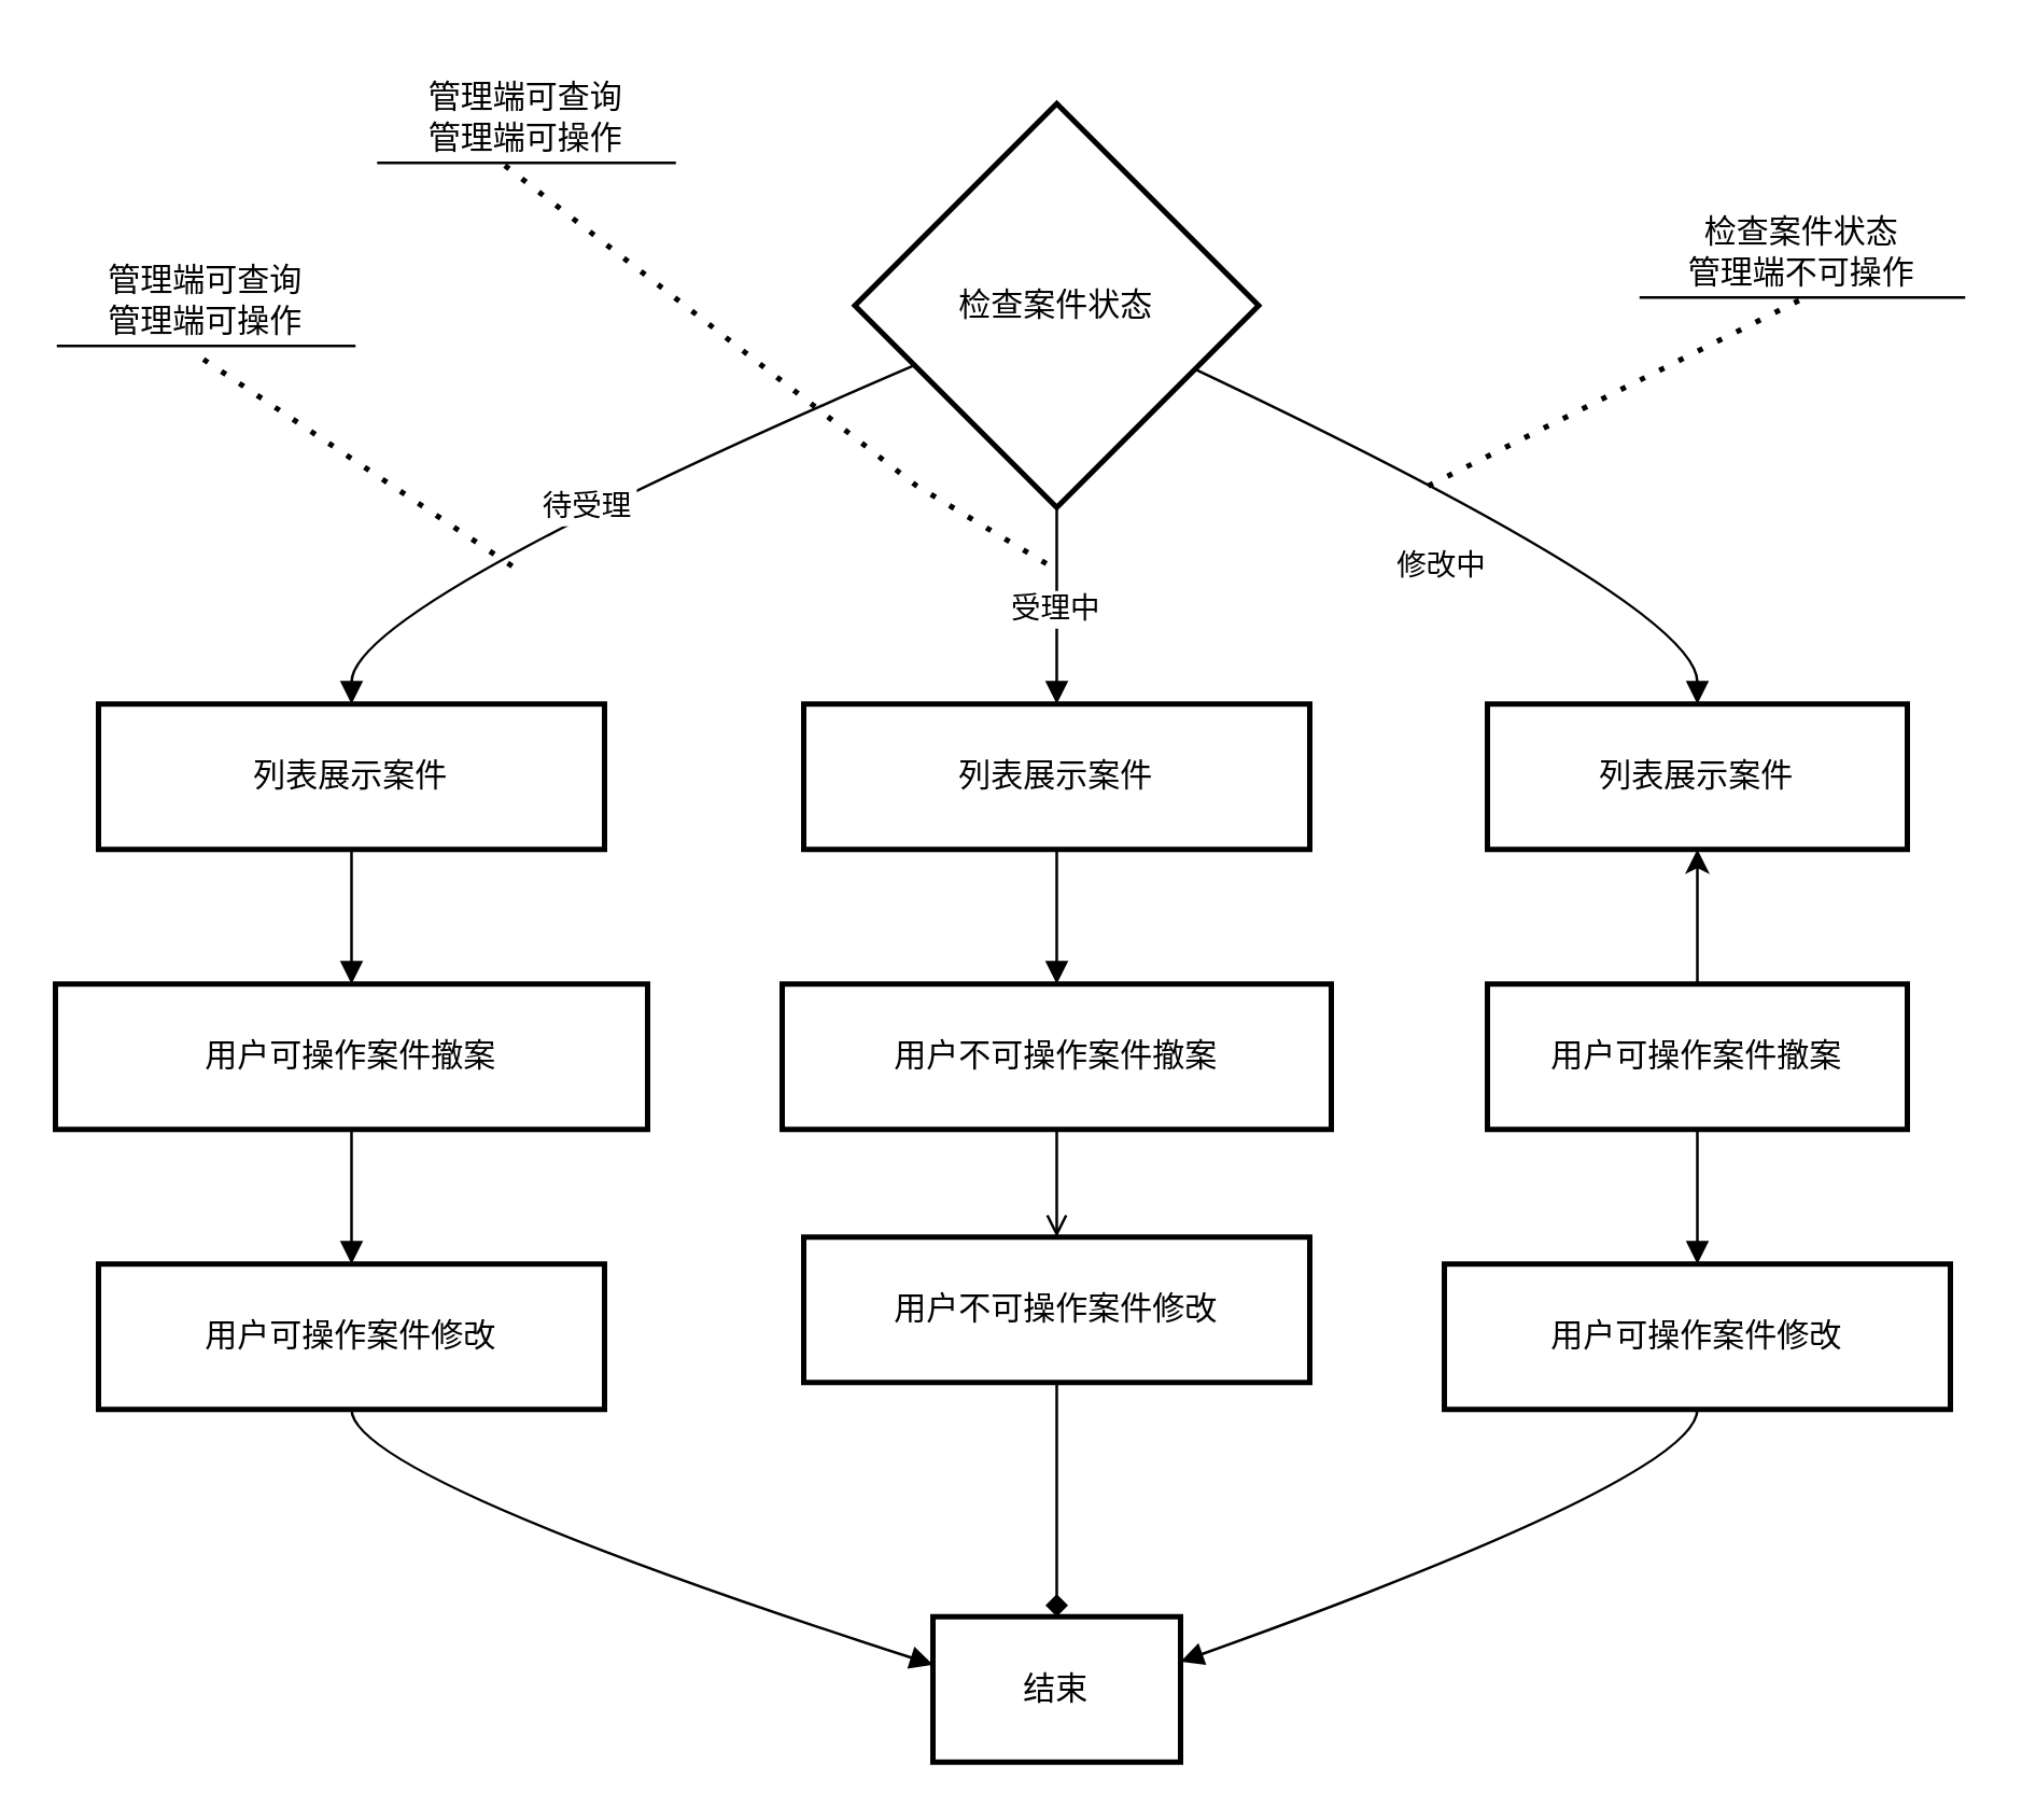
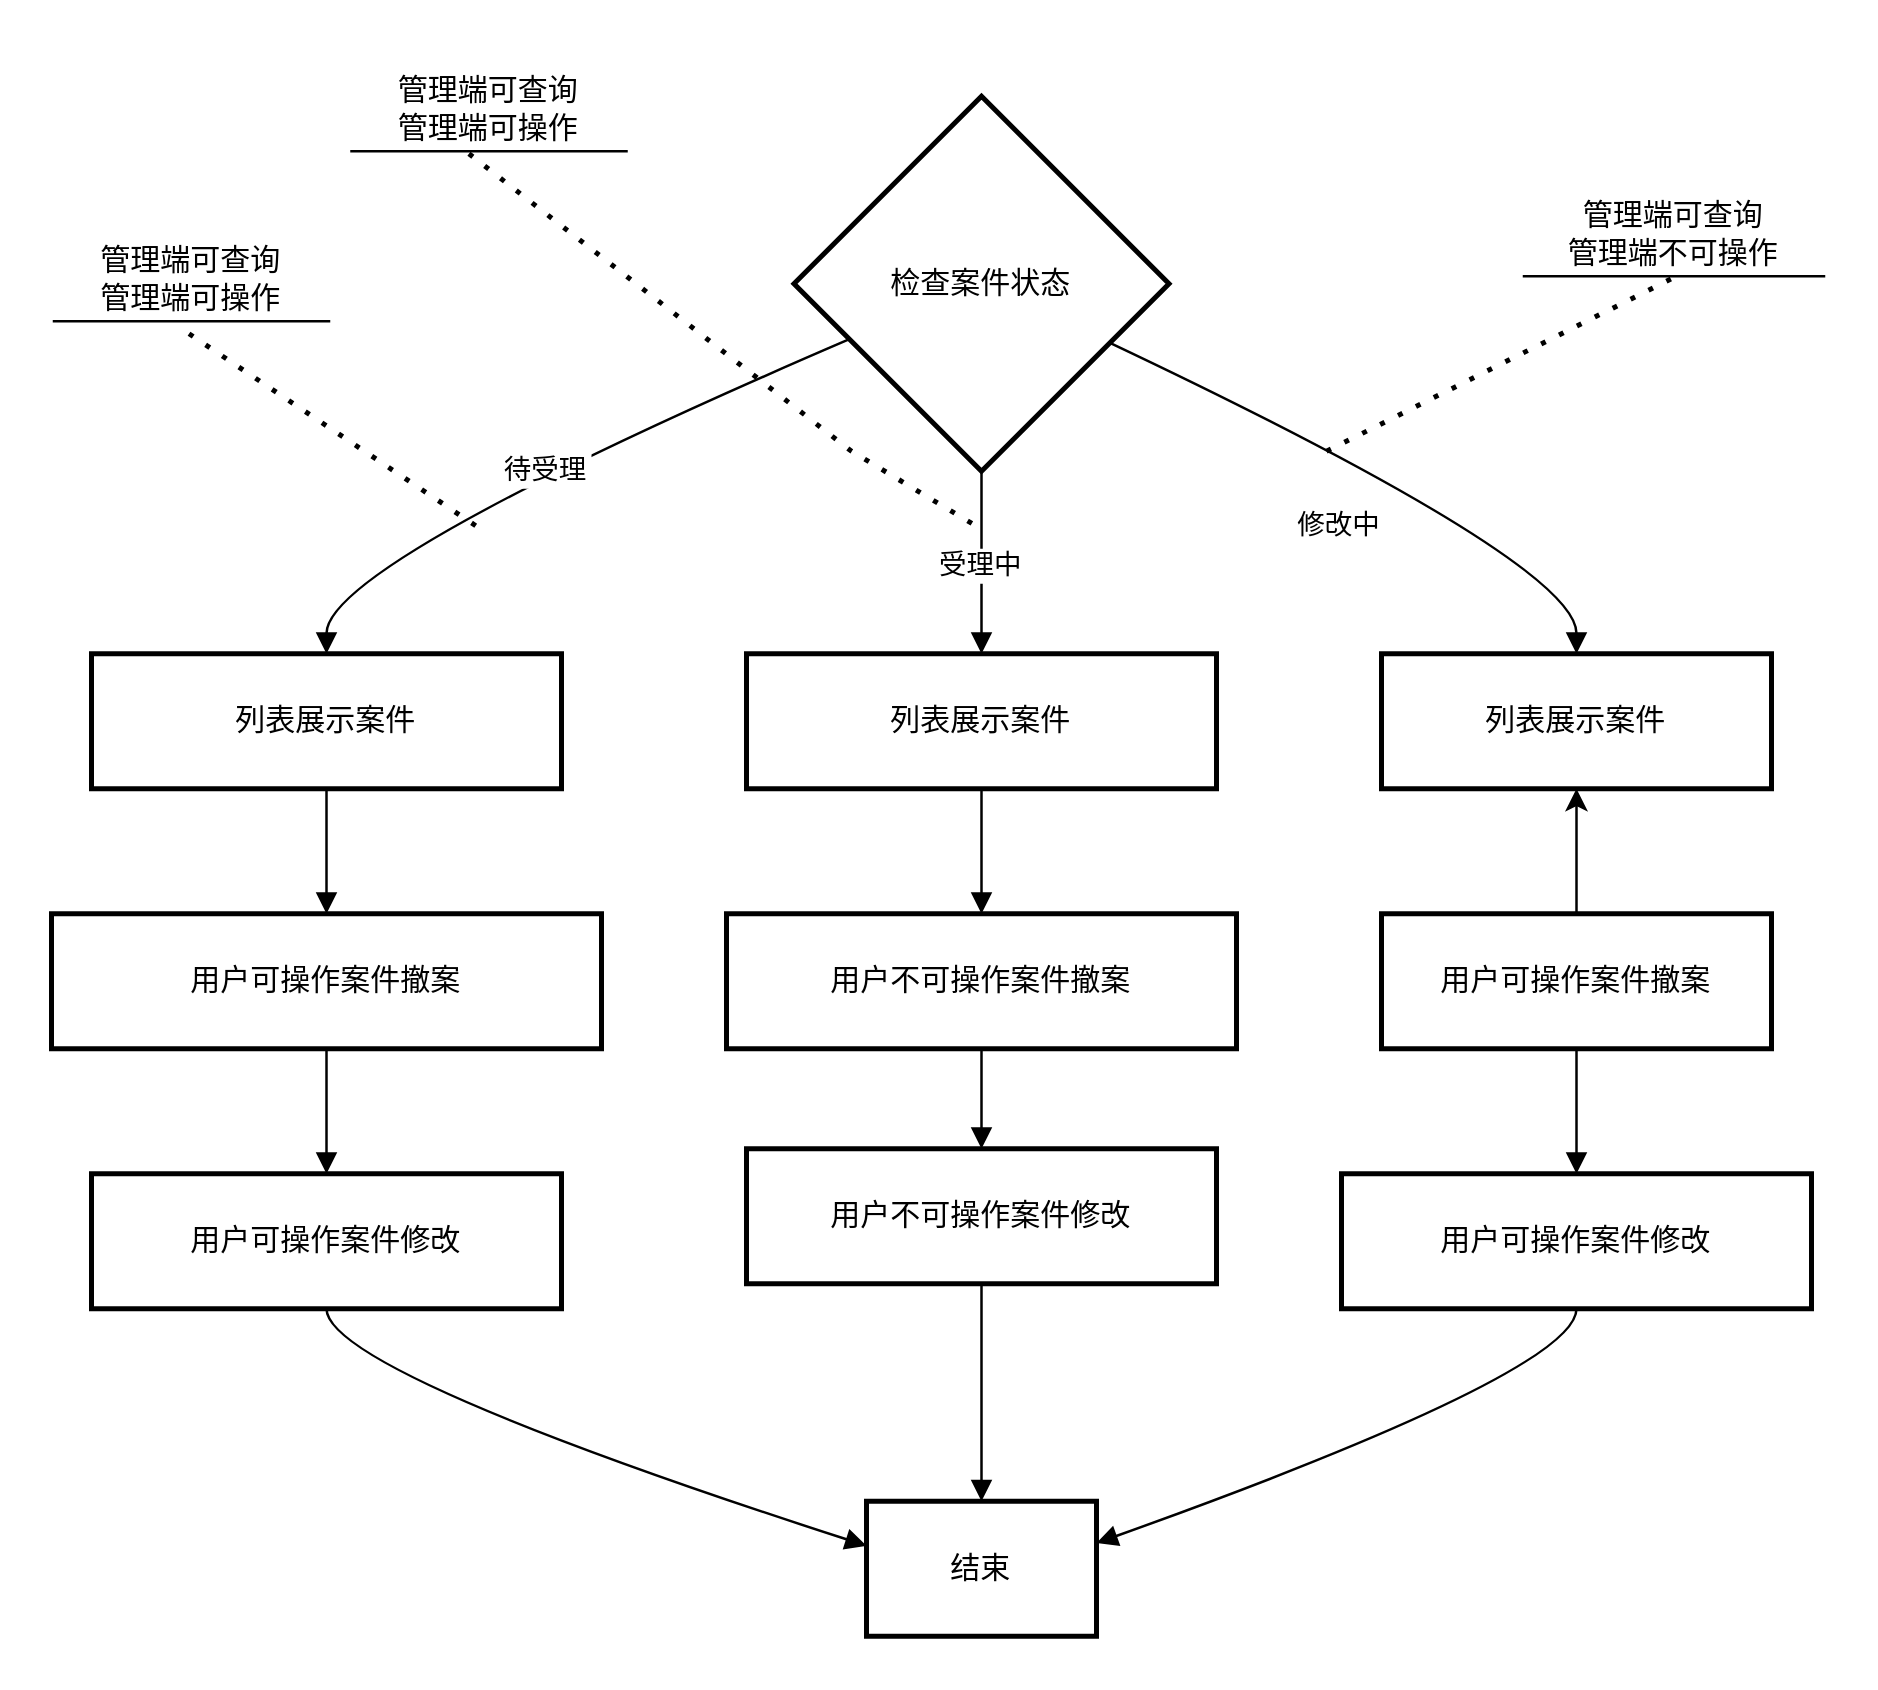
- <mxCell id="29" value="&lt;div&gt;检查案件状态&lt;/div&gt;&lt;div&gt;管理端不可操作&lt;/div&gt;" style="whiteSpace=wrap;html=1;shape=partialRectangle;top=0;left=0;bottom=1;right=0;points=[[0,1],[1,1]];fillColor=none;align=center;verticalAlign=bottom;routingCenterY=0.5;snapToPoint=1;recursiveResize=0;autosize=1;treeFolding=1;treeMoving=1;newEdgeStyle={&quot;edgeStyle&quot;:&quot;entityRelationEdgeStyle&quot;,&quot;startArrow&quot;:&quot;none&quot;,&quot;endArrow&quot;:&quot;none&quot;,&quot;segment&quot;:10,&quot;curved&quot;:1,&quot;sourcePerimeterSpacing&quot;:0,&quot;targetPerimeterSpacing&quot;:0};" parent="1" vertex="1"><mxGeometry x="609" y="70" width="120" height="40" as="geometry" /></mxCell>
+ <mxCell id="29" value="&lt;div&gt;管理端可查询&lt;/div&gt;&lt;div&gt;管理端不可操作&lt;/div&gt;" style="whiteSpace=wrap;html=1;shape=partialRectangle;top=0;left=0;bottom=1;right=0;points=[[0,1],[1,1]];fillColor=none;align=center;verticalAlign=bottom;routingCenterY=0.5;snapToPoint=1;recursiveResize=0;autosize=1;treeFolding=1;treeMoving=1;newEdgeStyle={&quot;edgeStyle&quot;:&quot;entityRelationEdgeStyle&quot;,&quot;startArrow&quot;:&quot;none&quot;,&quot;endArrow&quot;:&quot;none&quot;,&quot;segment&quot;:10,&quot;curved&quot;:1,&quot;sourcePerimeterSpacing&quot;:0,&quot;targetPerimeterSpacing&quot;:0};" parent="1" vertex="1"><mxGeometry x="609" y="70" width="120" height="40" as="geometry" /></mxCell>
- <mxCell id="20" value="" style="curved=1;startArrow=none;endArrow=open;exitX=0.5;exitY=1;entryX=0.5;entryY=0;rounded=0;" parent="1" source="8" target="11" edge="1"><mxGeometry relative="1" as="geometry"><Array as="points" /></mxGeometry></mxCell>
+ <mxCell id="20" value="" style="curved=1;startArrow=none;endArrow=block;exitX=0.5;exitY=1;entryX=0.5;entryY=0;rounded=0;" parent="1" source="8" target="11" edge="1"><mxGeometry relative="1" as="geometry"><Array as="points" /></mxGeometry></mxCell>
- <mxCell id="22" value="" style="curved=1;startArrow=none;endArrow=diamond;exitX=0.5;exitY=1;entryX=0.5;entryY=0;rounded=0;" parent="1" source="11" target="12" edge="1"><mxGeometry relative="1" as="geometry"><Array as="points" /></mxGeometry></mxCell>
+ <mxCell id="22" value="" style="curved=1;startArrow=none;endArrow=block;exitX=0.5;exitY=1;entryX=0.5;entryY=0;rounded=0;" parent="1" source="11" target="12" edge="1"><mxGeometry relative="1" as="geometry"><Array as="points" /></mxGeometry></mxCell>
